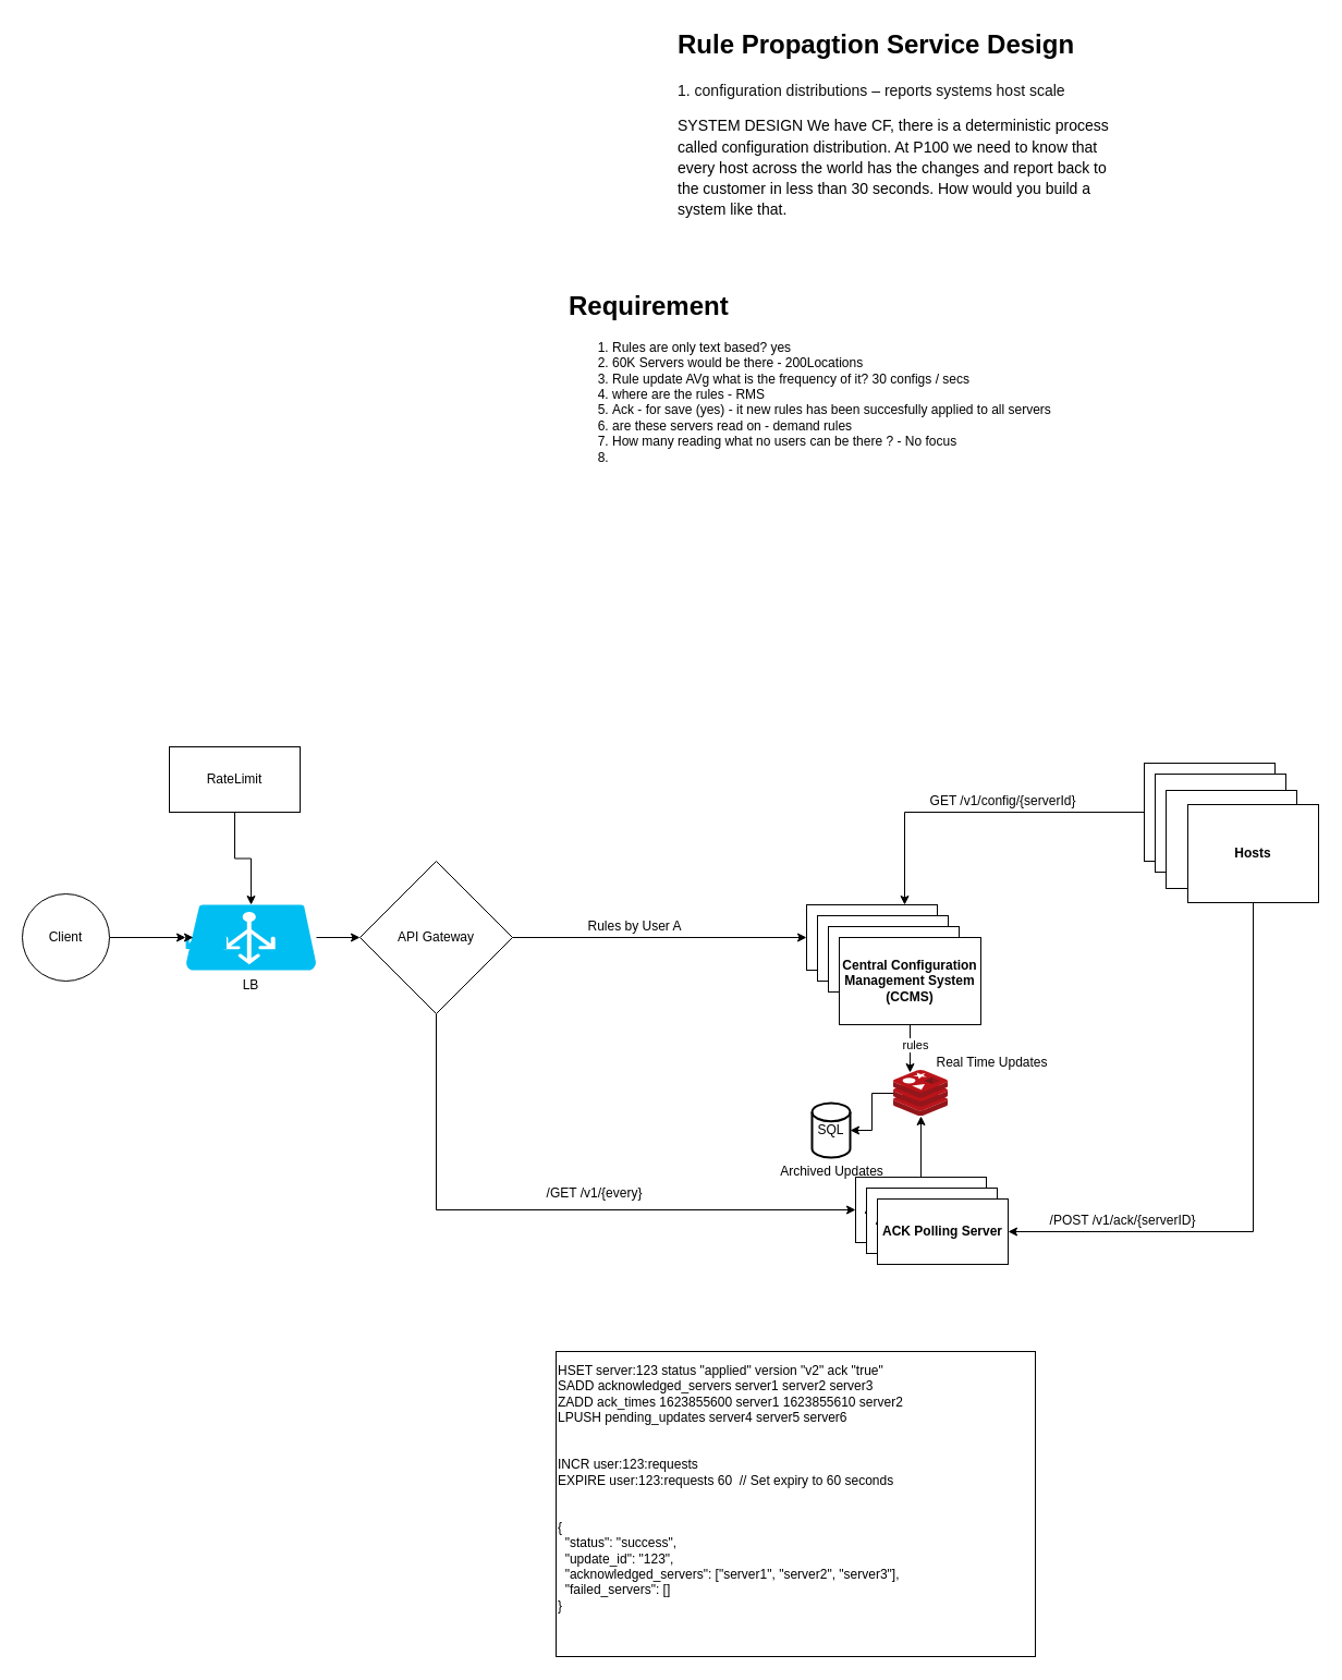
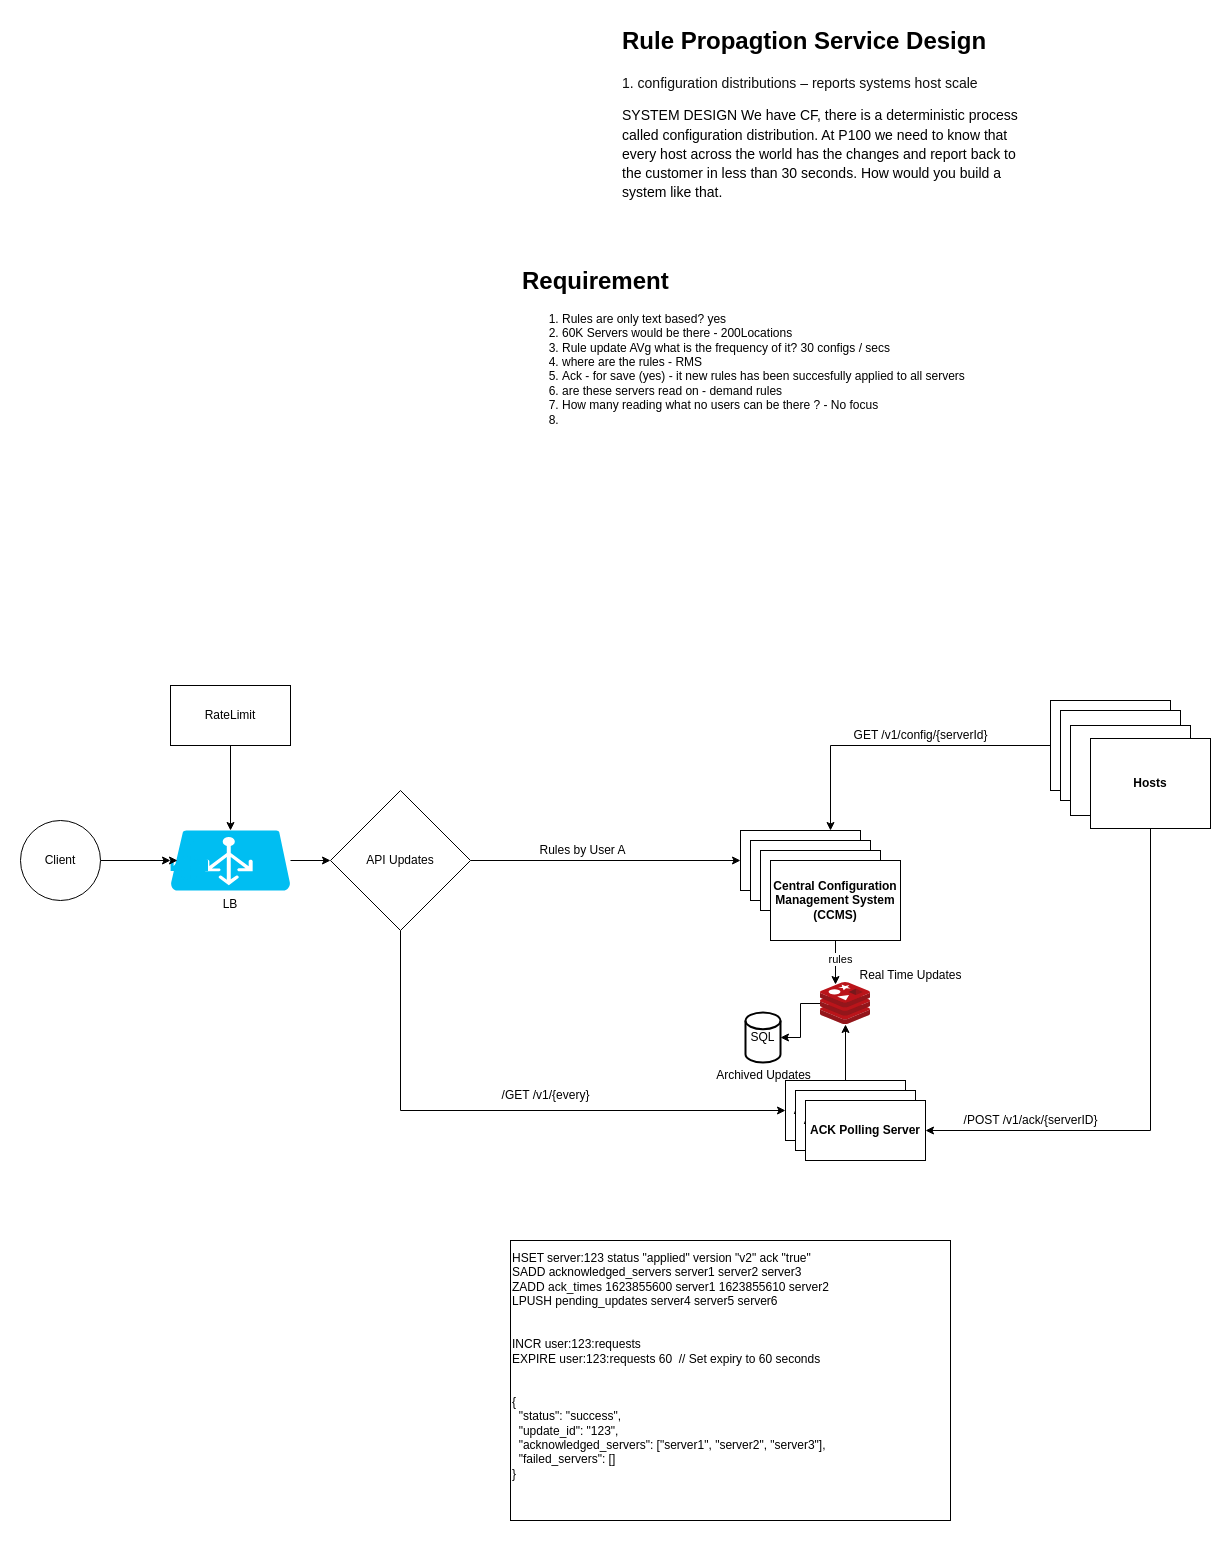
- <mxCell id="10" value="RateLimit" style="rounded=0;whiteSpace=wrap;html=1;" parent="1" vertex="1"><mxGeometry x="155" y="685" width="120" height="60" as="geometry" /></mxCell>
+ <mxCell id="10" value="RateLimit" style="rounded=0;whiteSpace=wrap;html=1;" parent="1" vertex="1"><mxGeometry x="170" y="685" width="120" height="60" as="geometry" /></mxCell>
- <mxCell id="25" value="API Gateway" style="rhombus;whiteSpace=wrap;html=1;" parent="1" vertex="1"><mxGeometry x="330" y="790" width="140" height="140" as="geometry" /></mxCell>
+ <mxCell id="25" value="API Updates" style="rhombus;whiteSpace=wrap;html=1;" parent="1" vertex="1"><mxGeometry x="330" y="790" width="140" height="140" as="geometry" /></mxCell>
